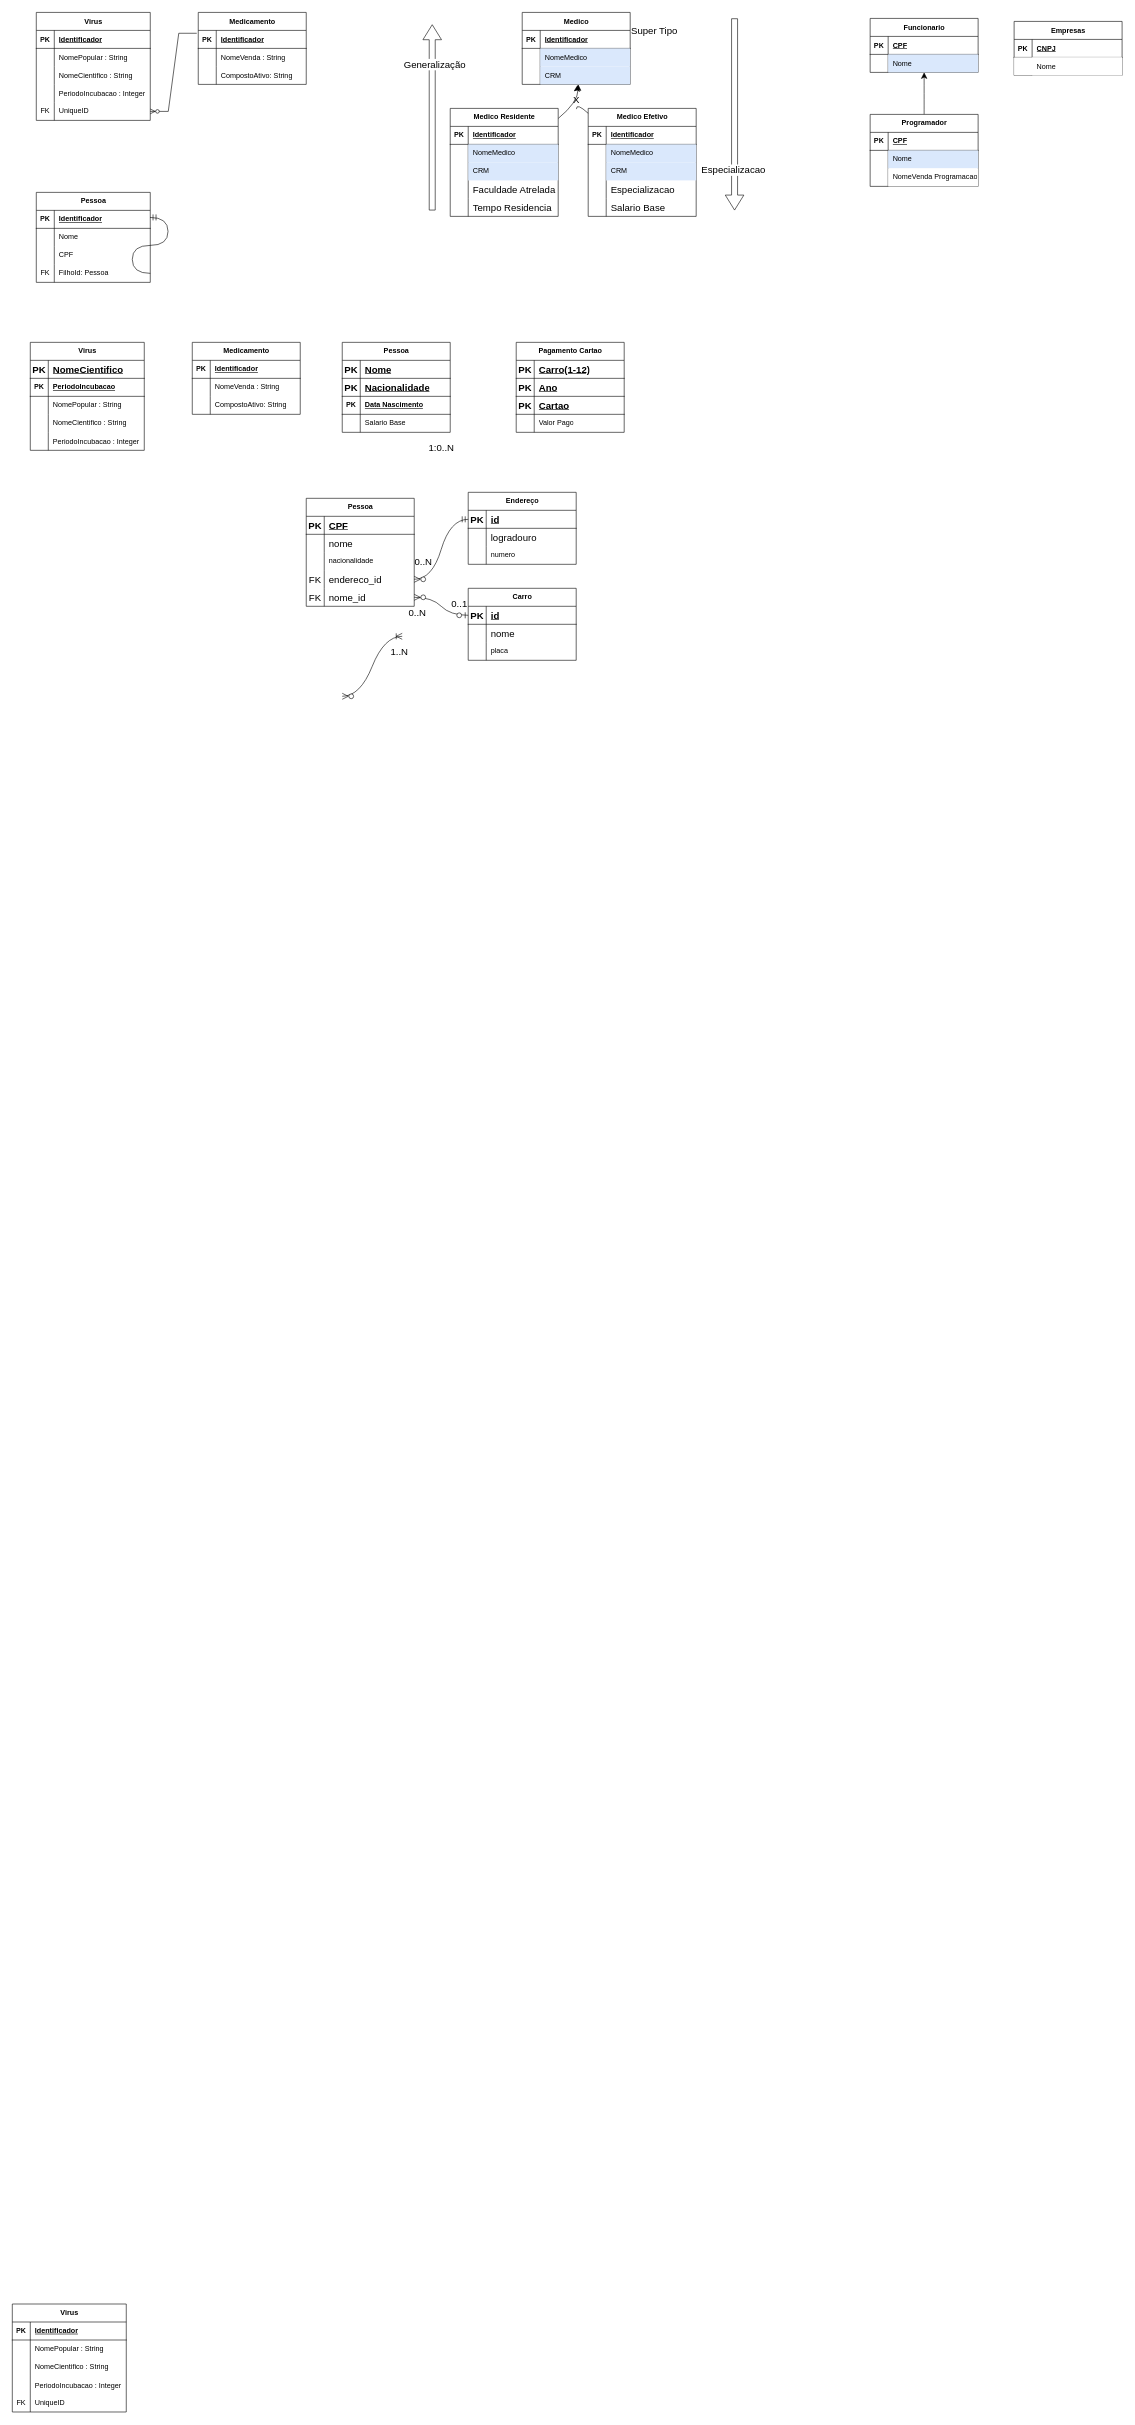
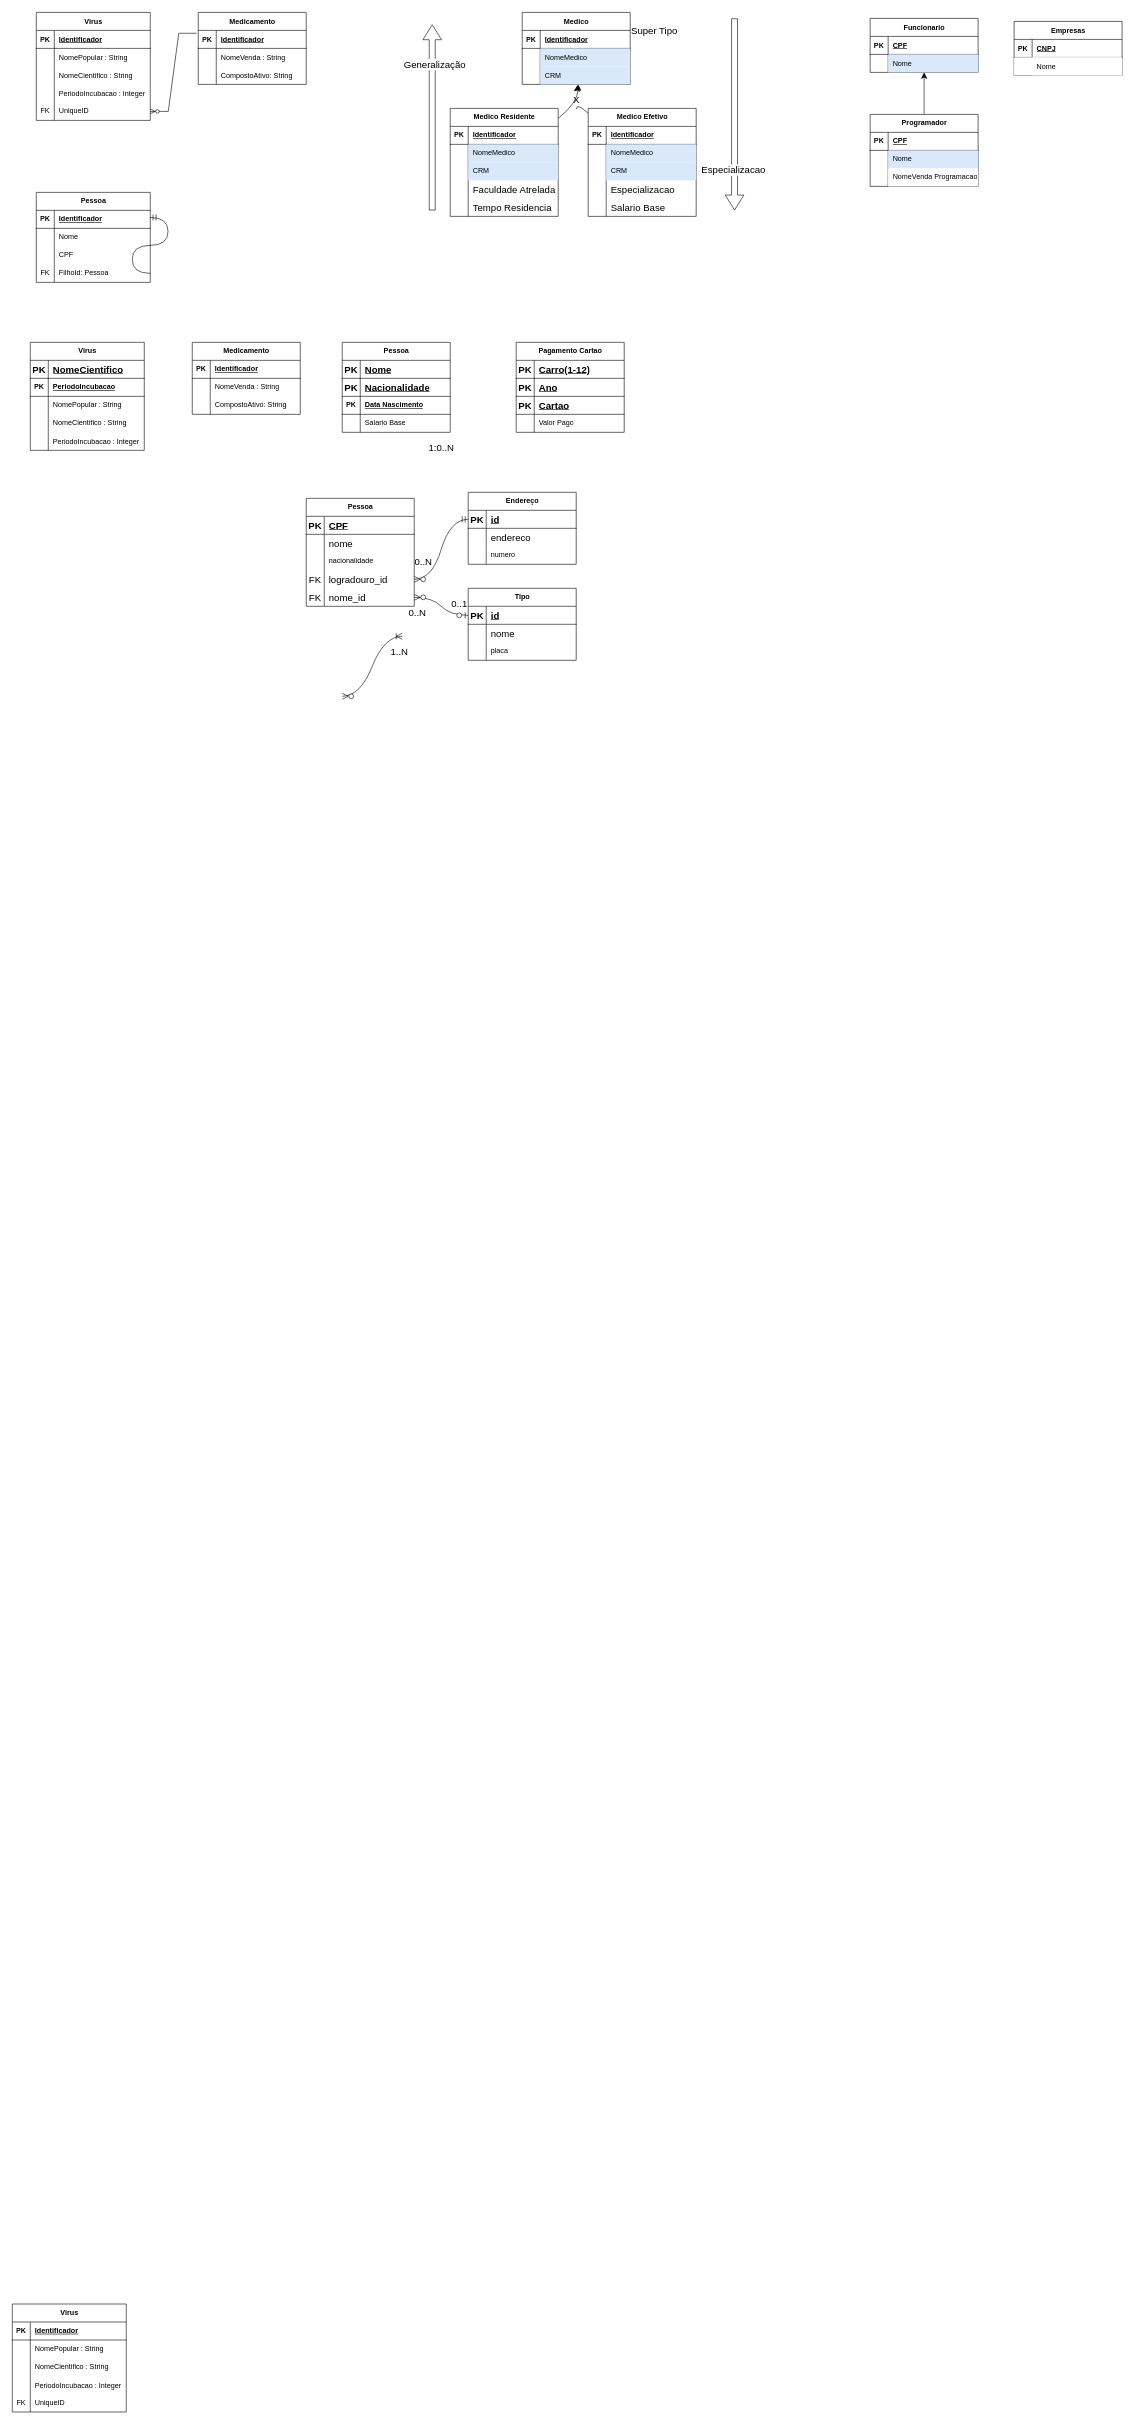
- <mxCell id="209" value="logradouro" style="shape=partialRectangle;connectable=0;fillColor=none;top=0;left=0;bottom=0;right=0;align=left;spacingLeft=6;overflow=hidden;fontSize=16;" vertex="1" parent="207"><mxGeometry x="30" width="150" height="30" as="geometry"><mxRectangle width="150" height="30" as="alternateBounds" /></mxGeometry></mxCell>
+ <mxCell id="209" value="endereco" style="shape=partialRectangle;connectable=0;fillColor=none;top=0;left=0;bottom=0;right=0;align=left;spacingLeft=6;overflow=hidden;fontSize=16;" vertex="1" parent="207"><mxGeometry x="30" width="150" height="30" as="geometry"><mxRectangle width="150" height="30" as="alternateBounds" /></mxGeometry></mxCell>
- <mxCell id="199" value="endereco_id" style="shape=partialRectangle;connectable=0;fillColor=none;top=0;left=0;bottom=0;right=0;align=left;spacingLeft=6;fontStyle=0;overflow=hidden;whiteSpace=wrap;html=1;fontSize=16;" vertex="1" parent="197"><mxGeometry x="30" width="150" height="30" as="geometry"><mxRectangle width="150" height="30" as="alternateBounds" /></mxGeometry></mxCell>
+ <mxCell id="199" value="logradouro_id" style="shape=partialRectangle;connectable=0;fillColor=none;top=0;left=0;bottom=0;right=0;align=left;spacingLeft=6;fontStyle=0;overflow=hidden;whiteSpace=wrap;html=1;fontSize=16;" vertex="1" parent="197"><mxGeometry x="30" width="150" height="30" as="geometry"><mxRectangle width="150" height="30" as="alternateBounds" /></mxGeometry></mxCell>
- <mxCell id="213" value="Carro" style="shape=table;startSize=30;container=1;collapsible=1;childLayout=tableLayout;fixedRows=1;rowLines=0;fontStyle=1;align=center;resizeLast=1;html=1;" vertex="1" parent="1"><mxGeometry x="780" y="980" width="180" height="120" as="geometry" /></mxCell>
+ <mxCell id="213" value="Tipo" style="shape=table;startSize=30;container=1;collapsible=1;childLayout=tableLayout;fixedRows=1;rowLines=0;fontStyle=1;align=center;resizeLast=1;html=1;" vertex="1" parent="1"><mxGeometry x="780" y="980" width="180" height="120" as="geometry" /></mxCell>
